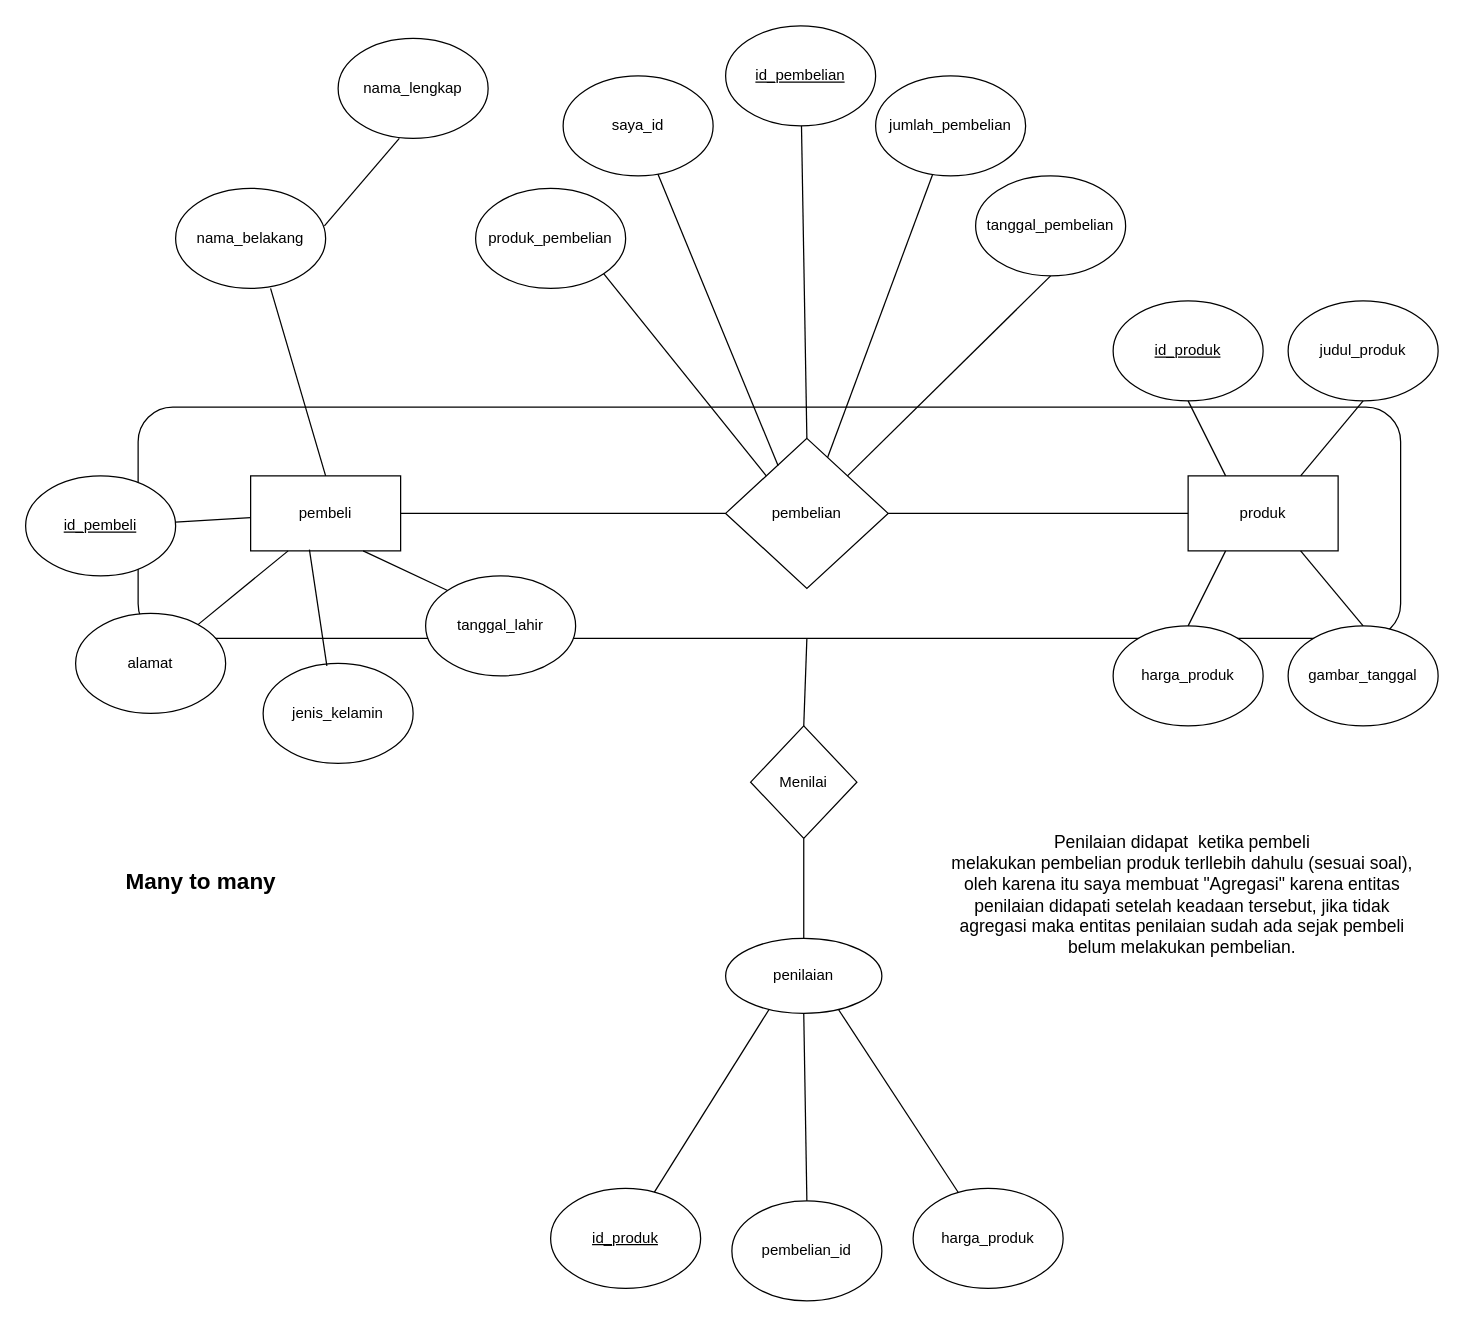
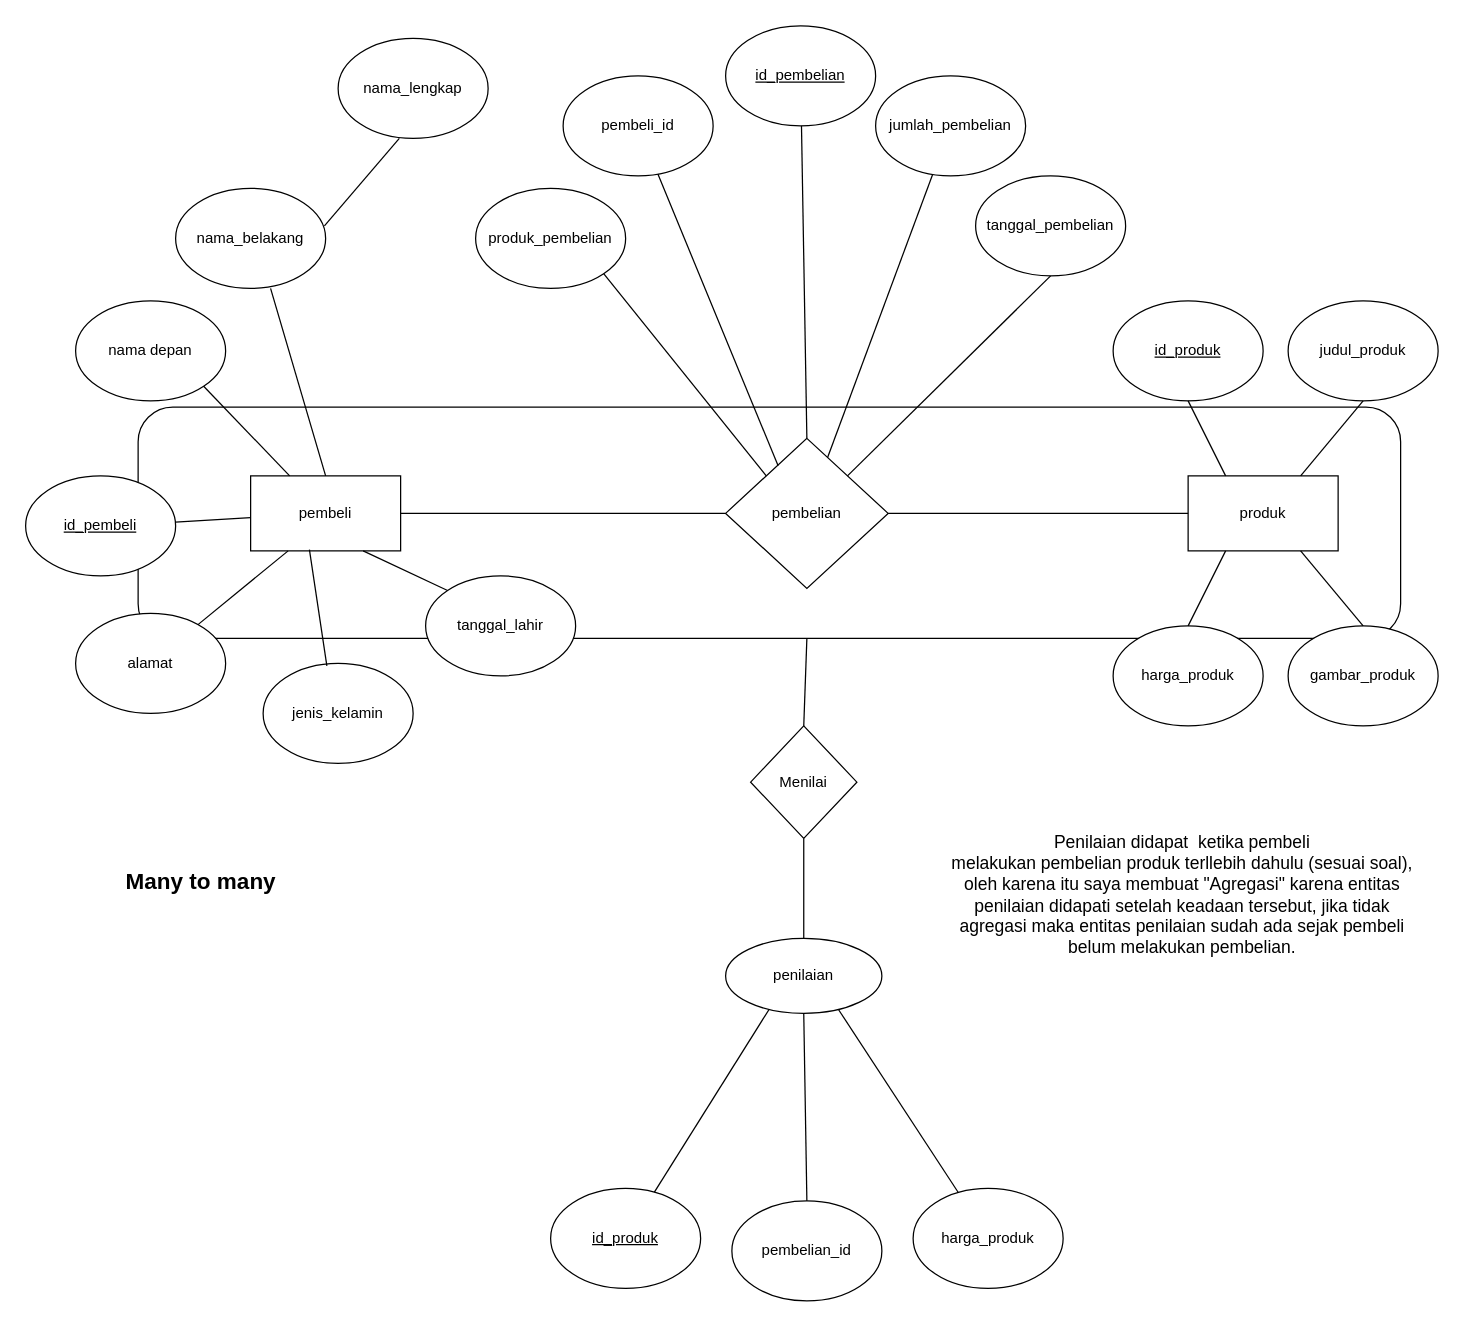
- <mxCell id="21" value="saya_id" style="ellipse;whiteSpace=wrap;html=1;" parent="1" vertex="1"><mxGeometry x="450" y="60" width="120" height="80" as="geometry" /></mxCell>
+ <mxCell id="21" value="pembeli_id" style="ellipse;whiteSpace=wrap;html=1;" parent="1" vertex="1"><mxGeometry x="450" y="60" width="120" height="80" as="geometry" /></mxCell>
+ <mxCell id="11" value="nama depan" style="ellipse;whiteSpace=wrap;html=1;movable=1;resizable=1;rotatable=1;deletable=1;editable=1;locked=0;connectable=1;" parent="1" vertex="1"><mxGeometry x="60" y="240" width="120" height="80" as="geometry" /></mxCell>
+ <mxCell id="15" value="" style="endArrow=none;html=1;rounded=0;entryX=1;entryY=1;entryDx=0;entryDy=0;movable=1;resizable=1;rotatable=1;deletable=1;editable=1;locked=0;connectable=1;" parent="1" source="3" target="11" edge="1"><mxGeometry width="50" height="50" relative="1" as="geometry"><mxPoint x="210" y="320" as="sourcePoint" /><mxPoint x="299" y="260" as="targetPoint" /></mxGeometry></mxCell>
- <mxCell id="29" value="gambar_tanggal" style="ellipse;whiteSpace=wrap;html=1;" parent="1" vertex="1"><mxGeometry x="1030" y="500" width="120" height="80" as="geometry" /></mxCell>
+ <mxCell id="29" value="gambar_produk" style="ellipse;whiteSpace=wrap;html=1;" parent="1" vertex="1"><mxGeometry x="1030" y="500" width="120" height="80" as="geometry" /></mxCell>
